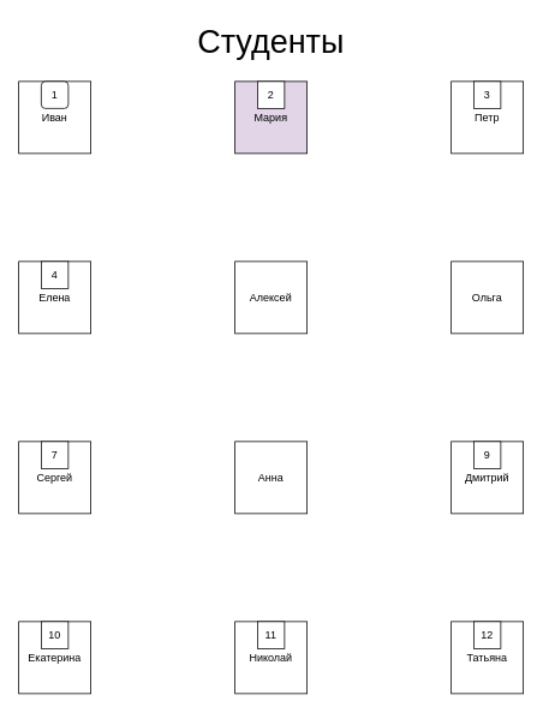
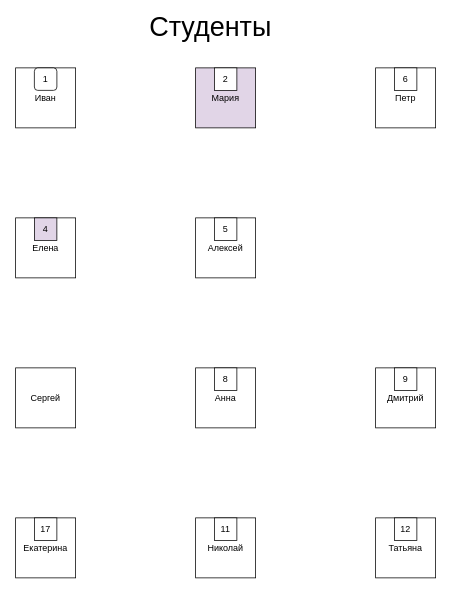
- <mxCell id="2" value="&lt;font style=&quot;font-size: 36px;&quot;&gt;Студенты&lt;/font&gt;" style="text;strokeColor=none;align=center;fillColor=none;html=1;verticalAlign=middle;whiteSpace=wrap;rounded=0;" vertex="1" parent="1"><mxGeometry x="220" y="20" width="160" height="50" as="geometry" /></mxCell>
+ <mxCell id="2" value="&lt;font style=&quot;font-size: 36px;&quot;&gt;Студенты&lt;/font&gt;" style="text;strokeColor=none;align=center;fillColor=none;html=1;verticalAlign=middle;whiteSpace=wrap;rounded=0;" vertex="1" parent="1"><mxGeometry x="200" y="10" width="160" height="50" as="geometry" /></mxCell>
- <mxCell id="11" value="3" style="rounded=0;whiteSpace=wrap;html=1;" vertex="1" parent="9"><mxGeometry x="25" width="30" height="30" as="geometry" /></mxCell>
+ <mxCell id="11" value="6" style="rounded=0;whiteSpace=wrap;html=1;" vertex="1" parent="9"><mxGeometry x="25" width="30" height="30" as="geometry" /></mxCell>
- <mxCell id="14" value="4" style="rounded=0;whiteSpace=wrap;html=1;" vertex="1" parent="12"><mxGeometry x="25" width="30" height="30" as="geometry" /></mxCell>
+ <mxCell id="14" value="4" style="rounded=0;whiteSpace=wrap;html=1;fillColor=#e1d5e7;" vertex="1" parent="12"><mxGeometry x="25" width="30" height="30" as="geometry" /></mxCell>
+ <mxCell id="17" value="5" style="rounded=0;whiteSpace=wrap;html=1;" vertex="1" parent="15"><mxGeometry x="25" width="30" height="30" as="geometry" /></mxCell>
- <mxCell id="19" value="Ольга" style="rounded=0;whiteSpace=wrap;html=1;" vertex="1" parent="18"><mxGeometry width="80" height="80" as="geometry" /></mxCell>
- <mxCell id="22" value="7" style="rounded=0;whiteSpace=wrap;html=1;" vertex="1" parent="20"><mxGeometry x="25" width="30" height="30" as="geometry" /></mxCell>
+ <mxCell id="25" value="8" style="rounded=0;whiteSpace=wrap;html=1;" vertex="1" parent="23"><mxGeometry x="25" width="30" height="30" as="geometry" /></mxCell>
- <mxCell id="31" value="10" style="rounded=0;whiteSpace=wrap;html=1;" vertex="1" parent="29"><mxGeometry x="25" width="30" height="30" as="geometry" /></mxCell>
+ <mxCell id="31" value="17" style="rounded=0;whiteSpace=wrap;html=1;" vertex="1" parent="29"><mxGeometry x="25" width="30" height="30" as="geometry" /></mxCell>
